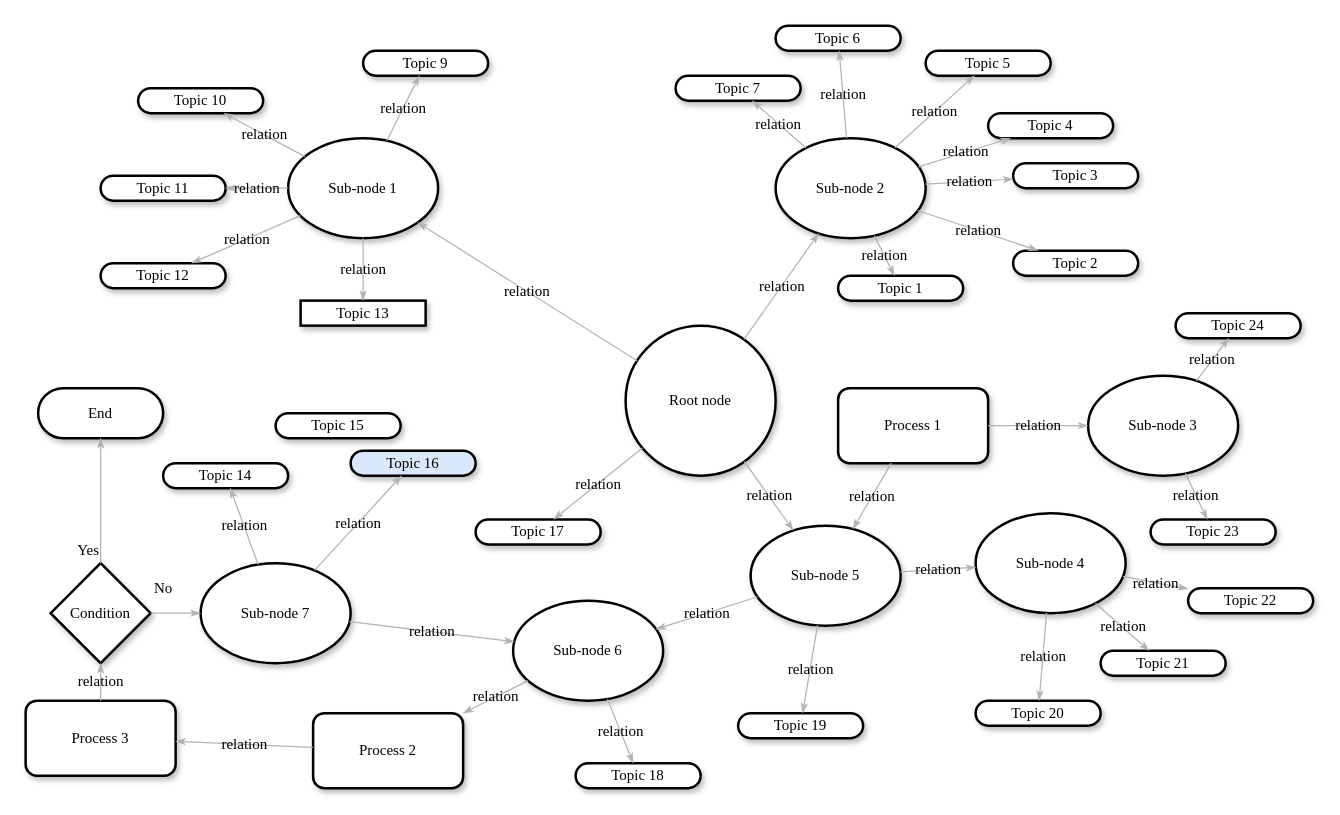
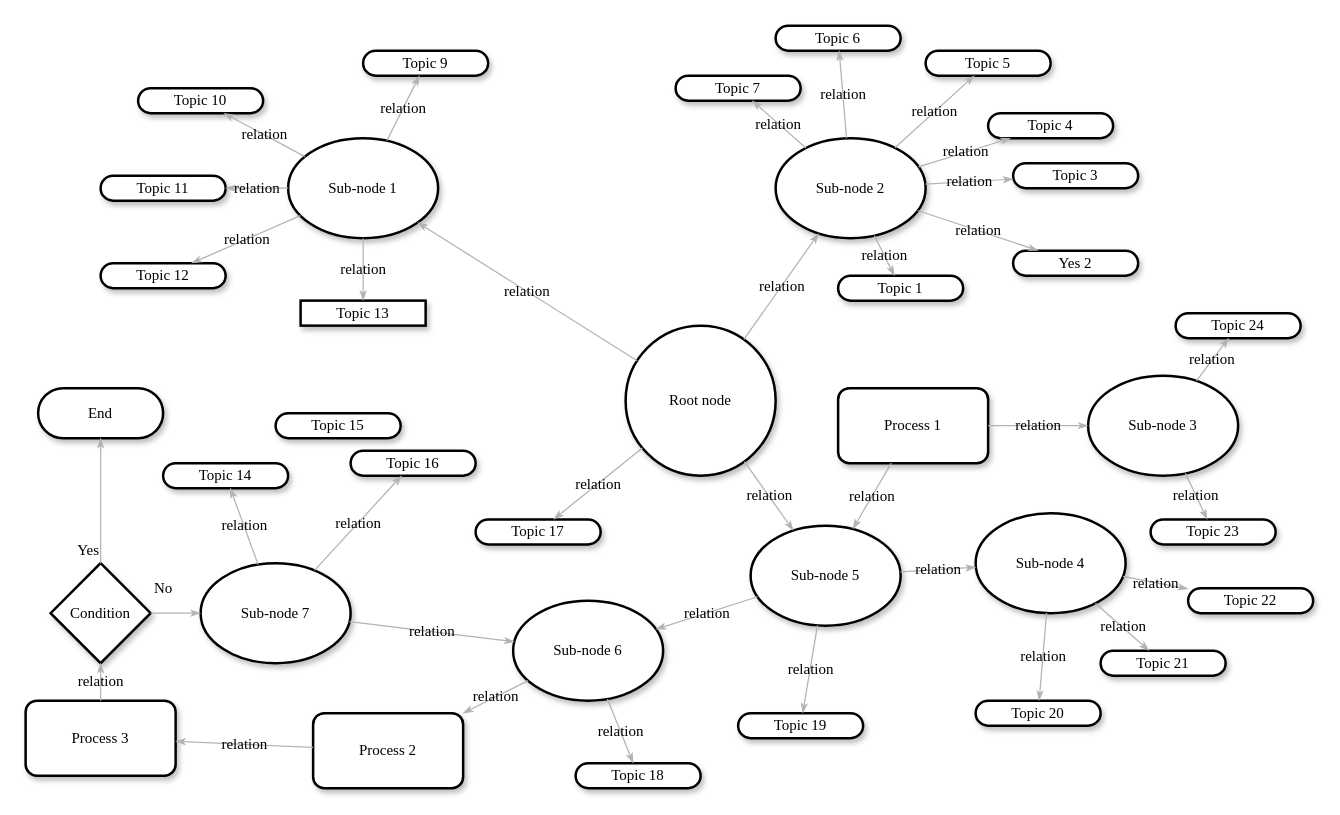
- <mxCell id="19" value="&lt;span&gt;Topic 2&lt;/span&gt;" style="whiteSpace=wrap;html=1;rounded=1;shadow=1;comic=0;labelBackgroundColor=none;strokeWidth=2;fontFamily=Verdana;fontSize=12;align=center;arcSize=50;" parent="1" vertex="1"><mxGeometry x="810" y="200" width="100" height="20" as="geometry" /></mxCell>
+ <mxCell id="19" value="&lt;span&gt;Yes 2&lt;/span&gt;" style="whiteSpace=wrap;html=1;rounded=1;shadow=1;comic=0;labelBackgroundColor=none;strokeWidth=2;fontFamily=Verdana;fontSize=12;align=center;arcSize=50;" parent="1" vertex="1"><mxGeometry x="810" y="200" width="100" height="20" as="geometry" /></mxCell>
- <mxCell id="63" value="&lt;span&gt;Topic 16&lt;/span&gt;" style="whiteSpace=wrap;html=1;rounded=1;shadow=1;comic=0;labelBackgroundColor=none;strokeWidth=2;fontFamily=Verdana;fontSize=12;align=center;arcSize=50;fillColor=#dae8fc;" parent="1" vertex="1"><mxGeometry x="280" y="360" width="100" height="20" as="geometry" /></mxCell>
+ <mxCell id="63" value="&lt;span&gt;Topic 16&lt;/span&gt;" style="whiteSpace=wrap;html=1;rounded=1;shadow=1;comic=0;labelBackgroundColor=none;strokeWidth=2;fontFamily=Verdana;fontSize=12;align=center;arcSize=50;" parent="1" vertex="1"><mxGeometry x="280" y="360" width="100" height="20" as="geometry" /></mxCell>
